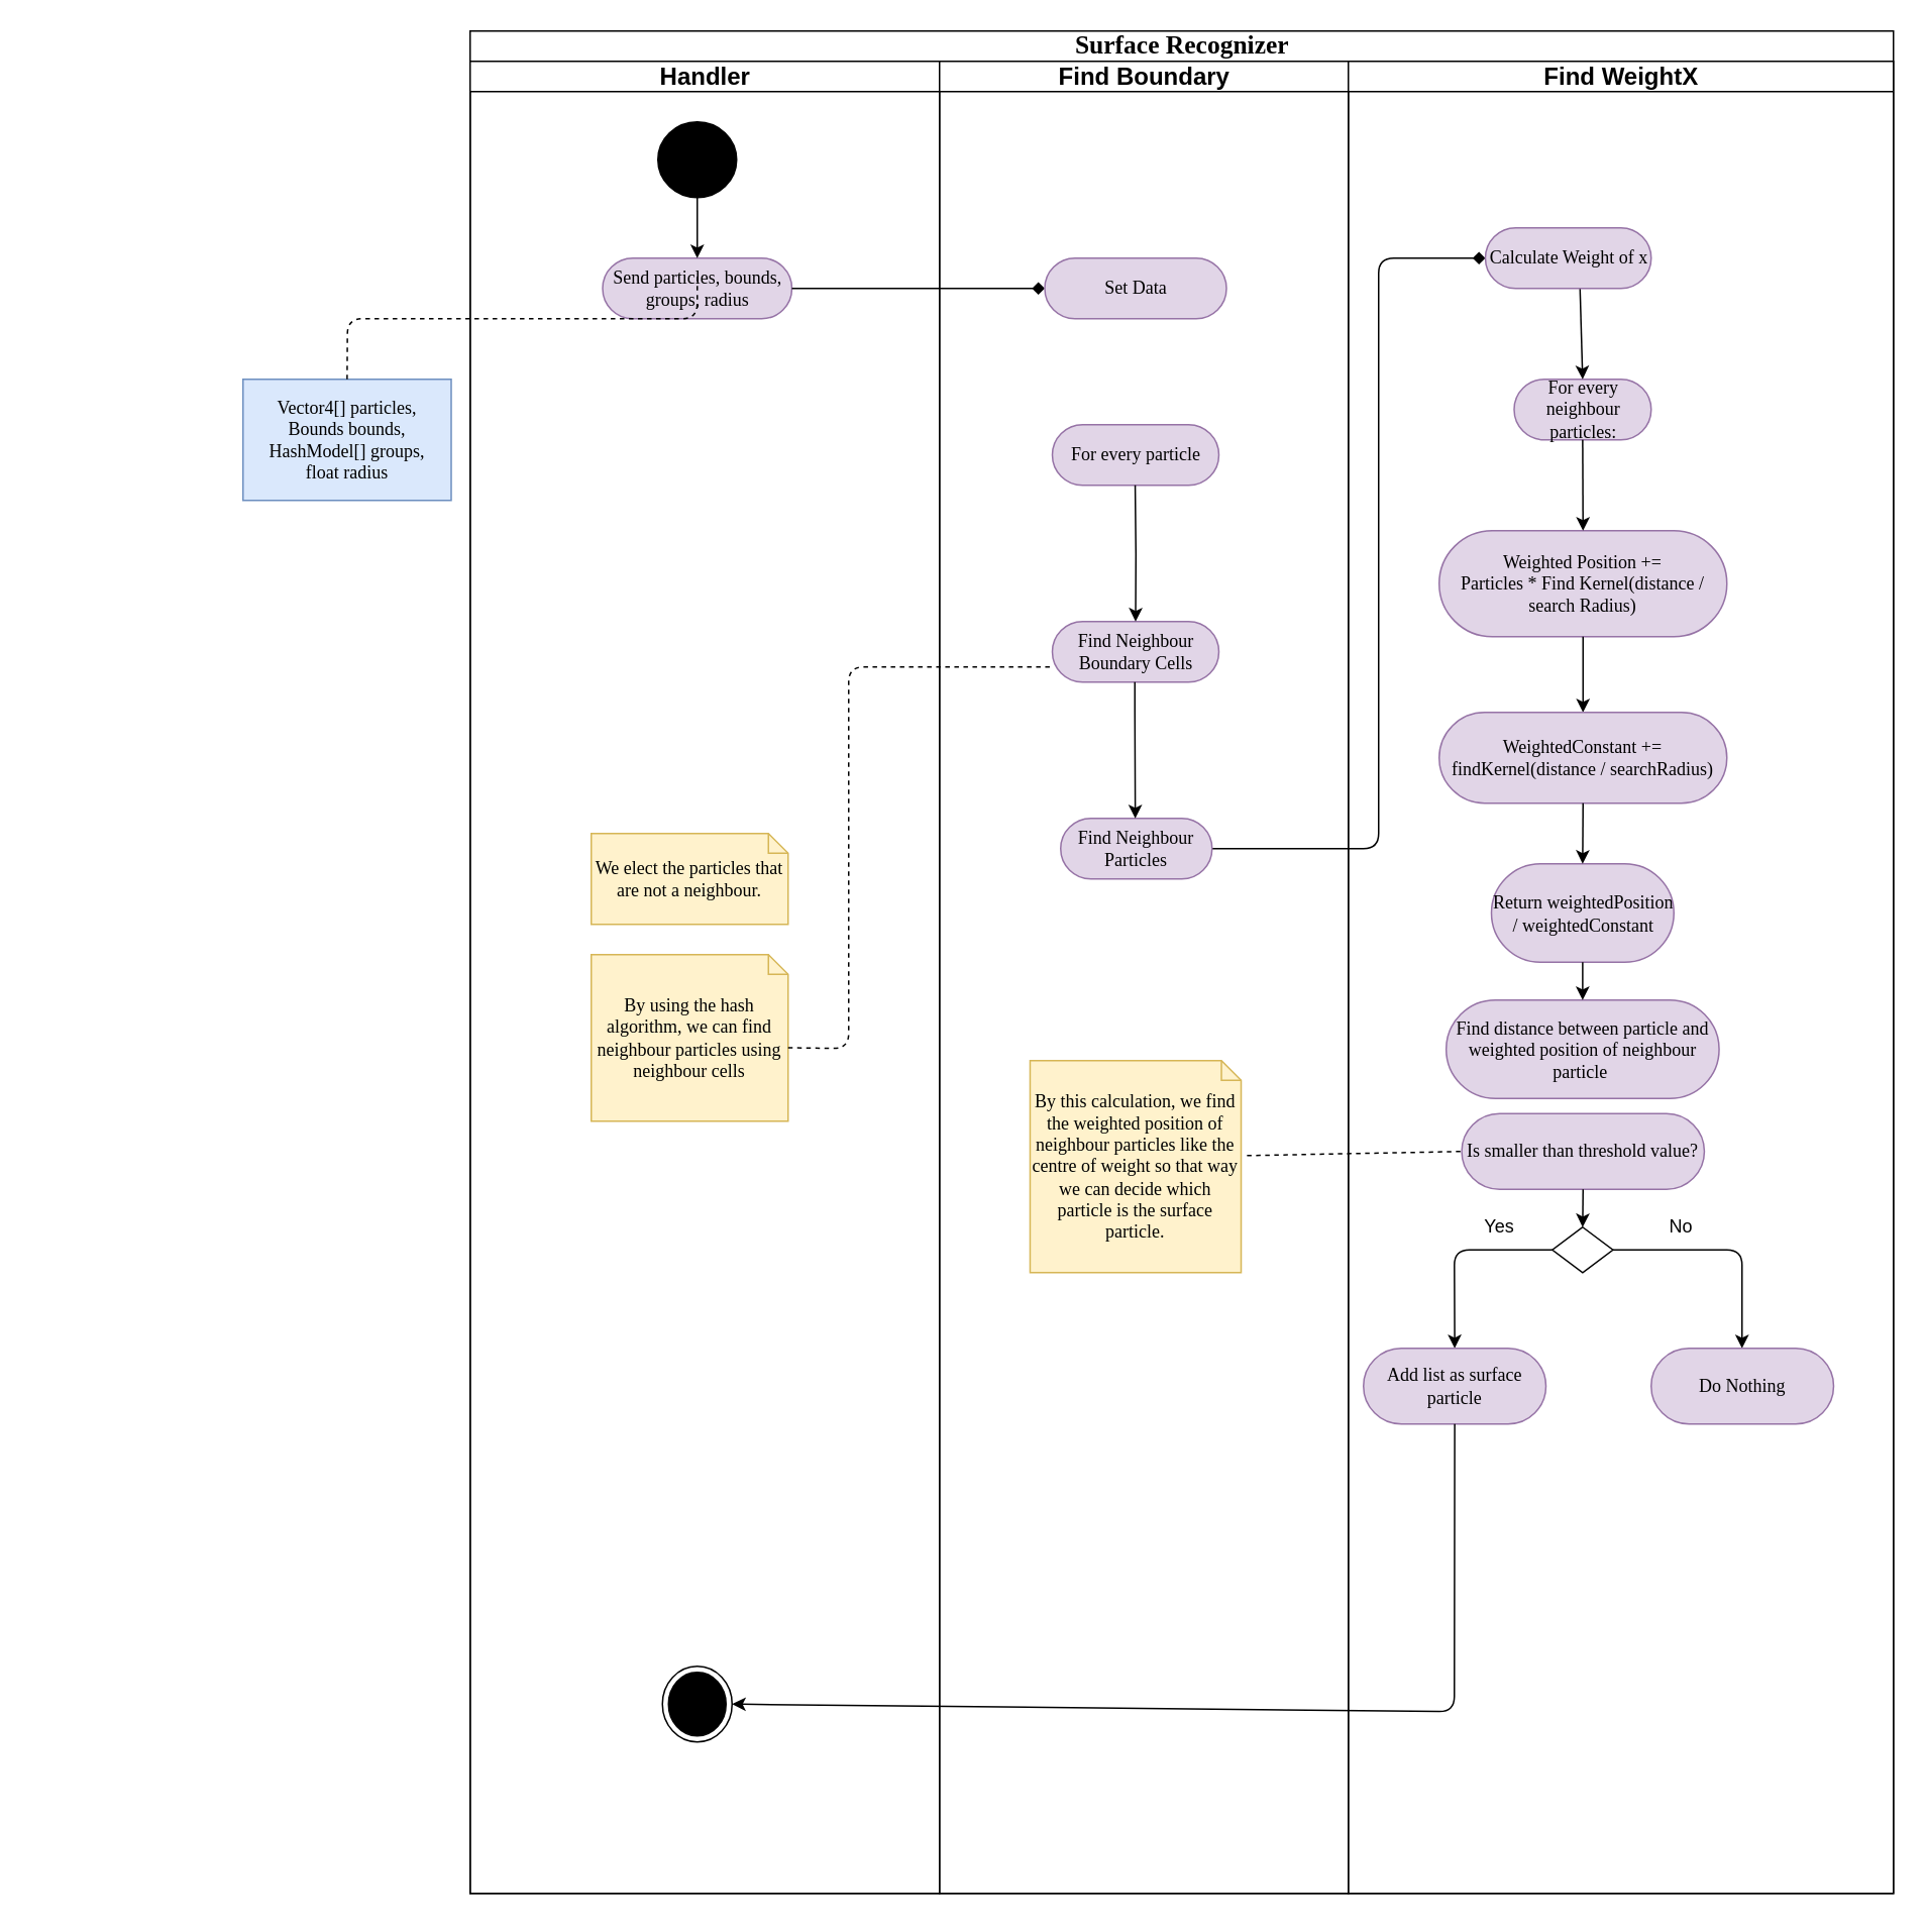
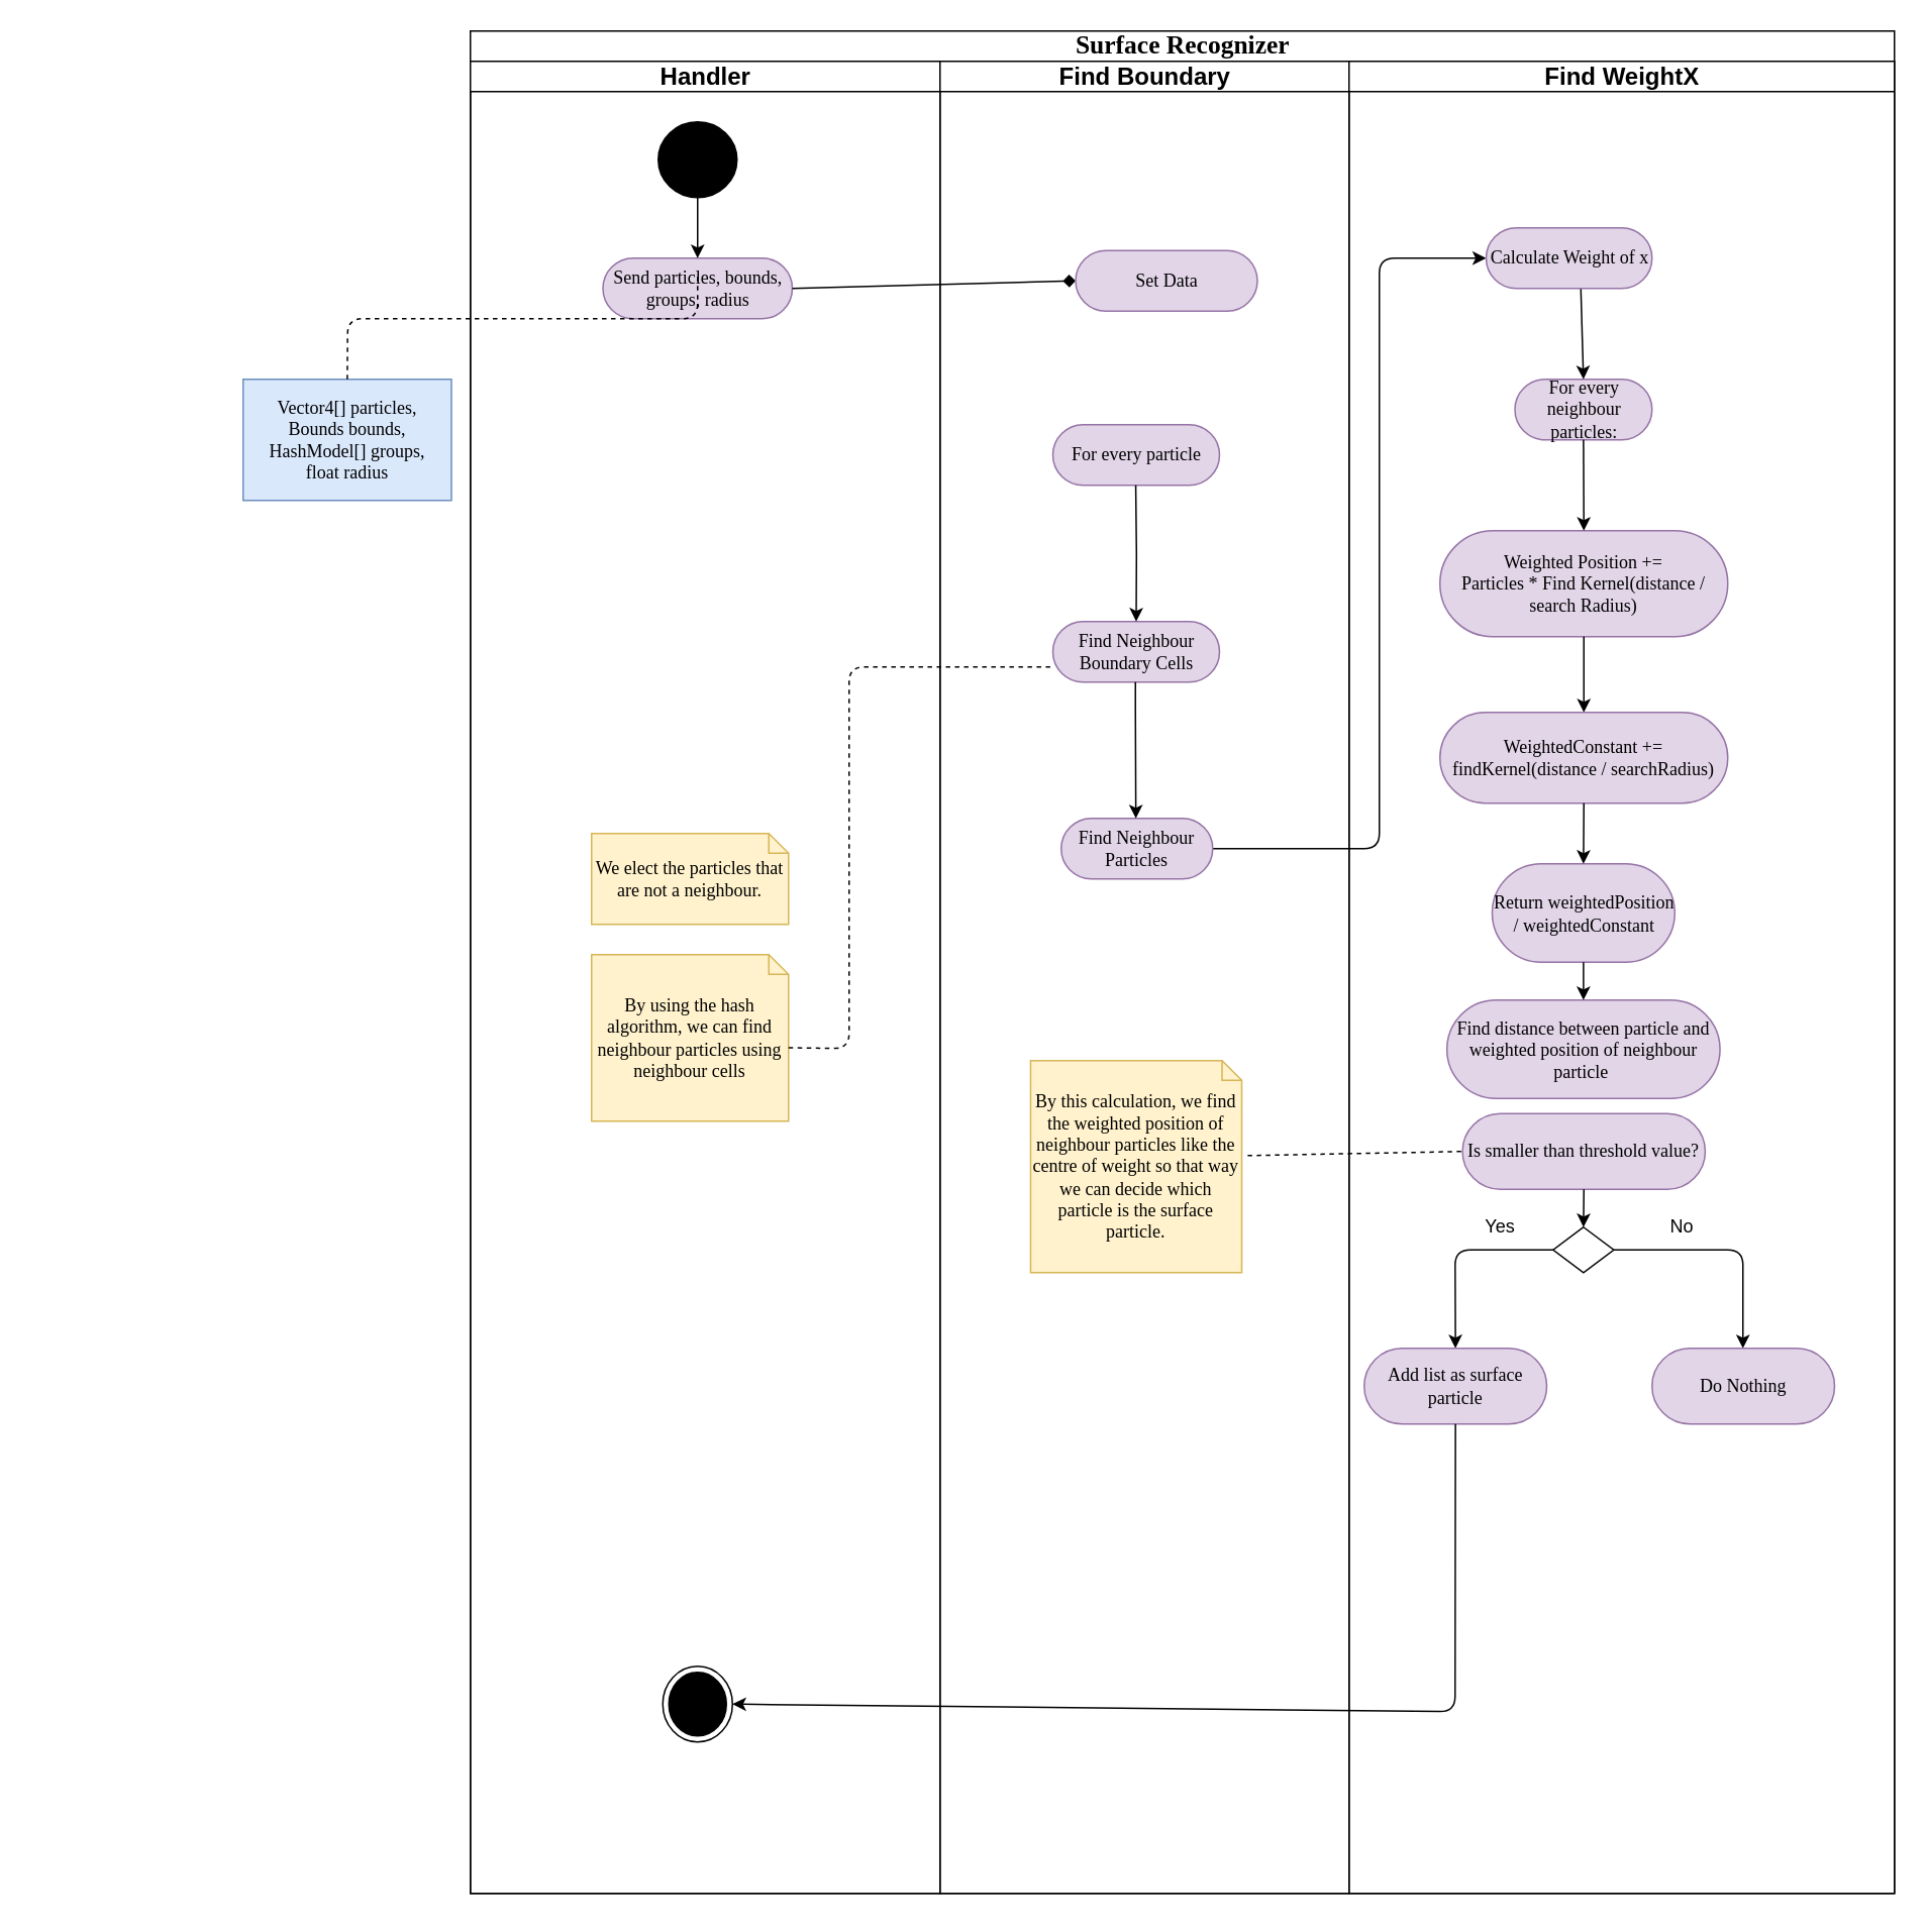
- <mxCell id="11" value="" style="endArrow=diamond;html=1;exitX=1;exitY=0.5;exitDx=0;exitDy=0;entryX=0;entryY=0.5;entryDx=0;entryDy=0;" parent="2" source="14" target="26" edge="1"><mxGeometry width="50" height="50" relative="1" as="geometry"><mxPoint x="436" y="470" as="sourcePoint" /><mxPoint x="446" y="440" as="targetPoint" /><Array as="points"><mxPoint x="600" y="540" /><mxPoint x="600" y="150" /></Array></mxGeometry></mxCell>
+ <mxCell id="11" value="" style="endArrow=classic;html=1;exitX=1;exitY=0.5;exitDx=0;exitDy=0;entryX=0;entryY=0.5;entryDx=0;entryDy=0;" parent="2" source="14" target="26" edge="1"><mxGeometry width="50" height="50" relative="1" as="geometry"><mxPoint x="436" y="470" as="sourcePoint" /><mxPoint x="446" y="440" as="targetPoint" /><Array as="points"><mxPoint x="600" y="540" /><mxPoint x="600" y="150" /></Array></mxGeometry></mxCell>
- <mxCell id="15" value="Set Data" style="rounded=1;whiteSpace=wrap;html=1;shadow=0;comic=0;labelBackgroundColor=none;strokeWidth=1;fontFamily=Verdana;fontSize=12;align=center;arcSize=50;fillColor=#e1d5e7;strokeColor=#9673a6;" parent="12" vertex="1"><mxGeometry x="69.5" y="130" width="120" height="40" as="geometry" /></mxCell>
+ <mxCell id="15" value="Set Data" style="rounded=1;whiteSpace=wrap;html=1;shadow=0;comic=0;labelBackgroundColor=none;strokeWidth=1;fontFamily=Verdana;fontSize=12;align=center;arcSize=50;fillColor=#e1d5e7;strokeColor=#9673a6;" parent="12" vertex="1"><mxGeometry x="89.5" y="125" width="120" height="40" as="geometry" /></mxCell>
